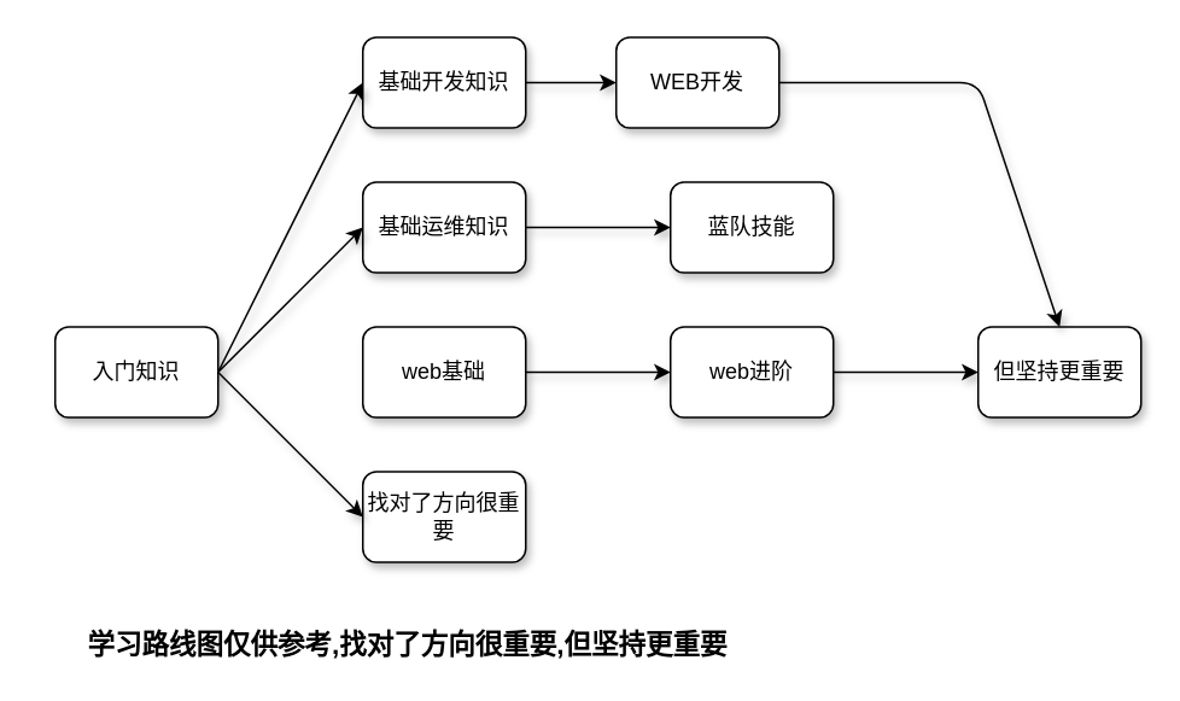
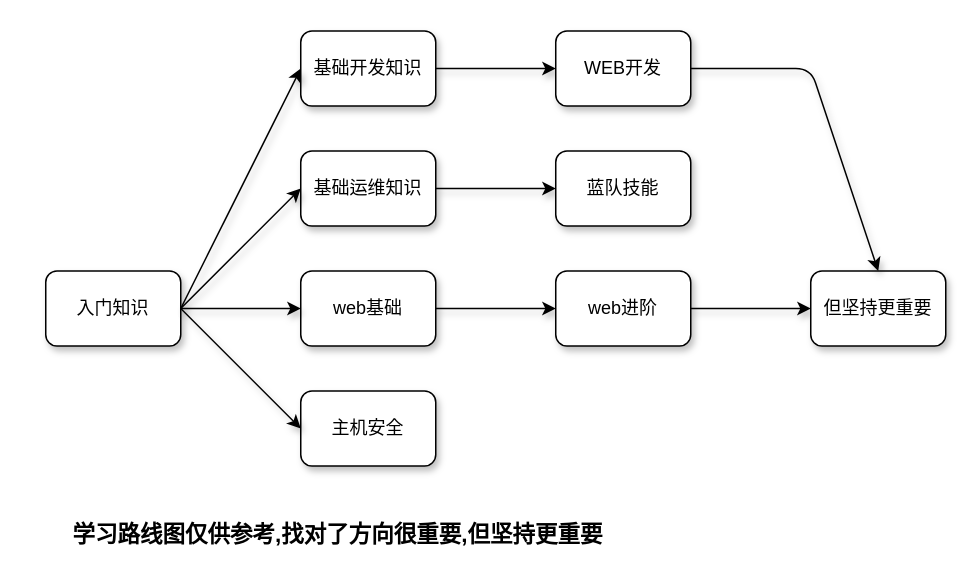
- <mxCell id="19" value="WEB开发" style="rounded=1;whiteSpace=wrap;html=1;shadow=1;glass=0;" vertex="1" parent="1"><mxGeometry x="340" y="20" width="90" height="50" as="geometry" /></mxCell>
+ <mxCell id="19" value="WEB开发" style="rounded=1;whiteSpace=wrap;html=1;shadow=1;glass=0;" vertex="1" parent="1"><mxGeometry x="370" y="20" width="90" height="50" as="geometry" /></mxCell>
+ <mxCell id="7" value="" style="endArrow=classic;html=1;exitX=1;exitY=0.5;exitDx=0;exitDy=0;entryX=0;entryY=0.5;entryDx=0;entryDy=0;shadow=1;" edge="1" parent="1" source="2" target="6"><mxGeometry width="50" height="50" relative="1" as="geometry"><mxPoint x="280" y="310" as="sourcePoint" /><mxPoint x="330" y="260" as="targetPoint" /></mxGeometry></mxCell>
- <mxCell id="14" value="找对了方向很重要" style="rounded=1;whiteSpace=wrap;html=1;shadow=1;glass=0;" vertex="1" parent="1"><mxGeometry x="200" y="260" width="90" height="50" as="geometry" /></mxCell>
+ <mxCell id="14" value="主机安全" style="rounded=1;whiteSpace=wrap;html=1;shadow=1;glass=0;" vertex="1" parent="1"><mxGeometry x="200" y="260" width="90" height="50" as="geometry" /></mxCell>
